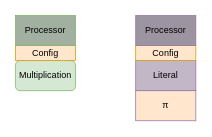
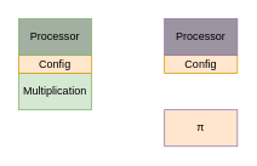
- <mxCell id="3" value="Multiplication" style="whiteSpace=wrap;html=1;fillColor=#d5e8d4;strokeColor=#82b366;rounded=1;" vertex="1" parent="1"><mxGeometry x="20" y="80" width="80" height="40" as="geometry" /></mxCell>
+ <mxCell id="3" value="Multiplication" style="rounded=0;whiteSpace=wrap;html=1;fillColor=#d5e8d4;strokeColor=#82b366;" vertex="1" parent="1"><mxGeometry x="20" y="80" width="80" height="40" as="geometry" /></mxCell>
- <mxCell id="4" value="Literal" style="rounded=0;whiteSpace=wrap;html=1;fillColor=#C2B7C7;strokeColor=#9673a6;" vertex="1" parent="1"><mxGeometry x="180" y="80" width="80" height="40" as="geometry" /></mxCell>
